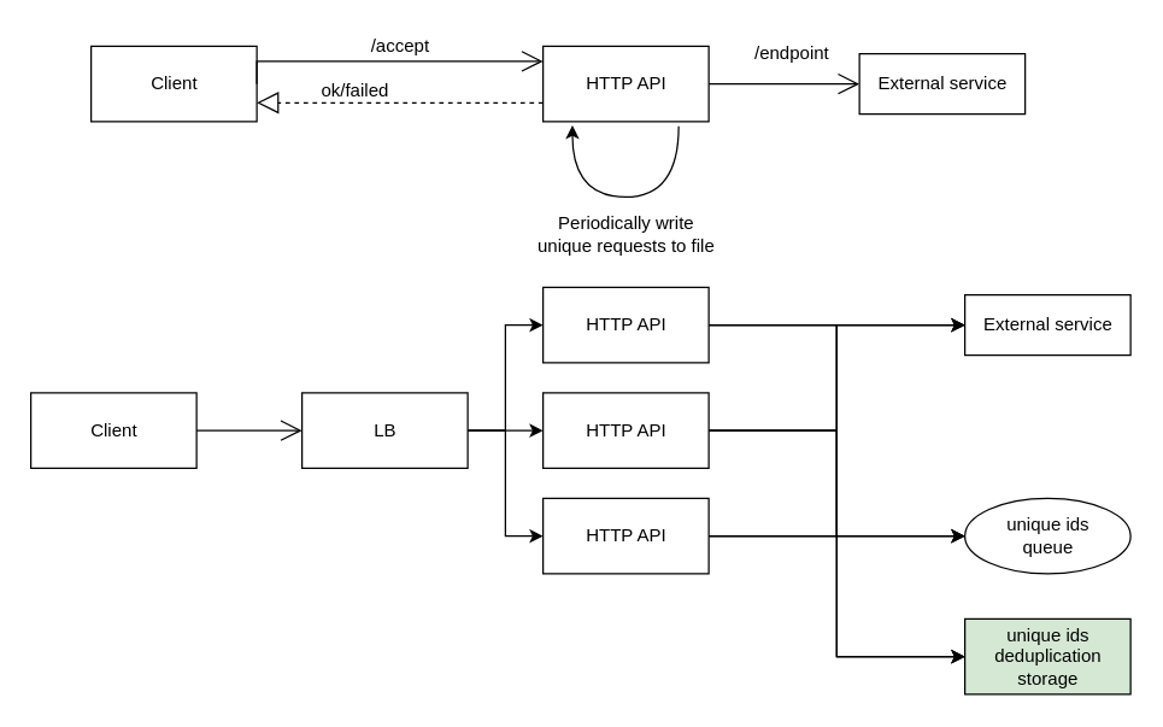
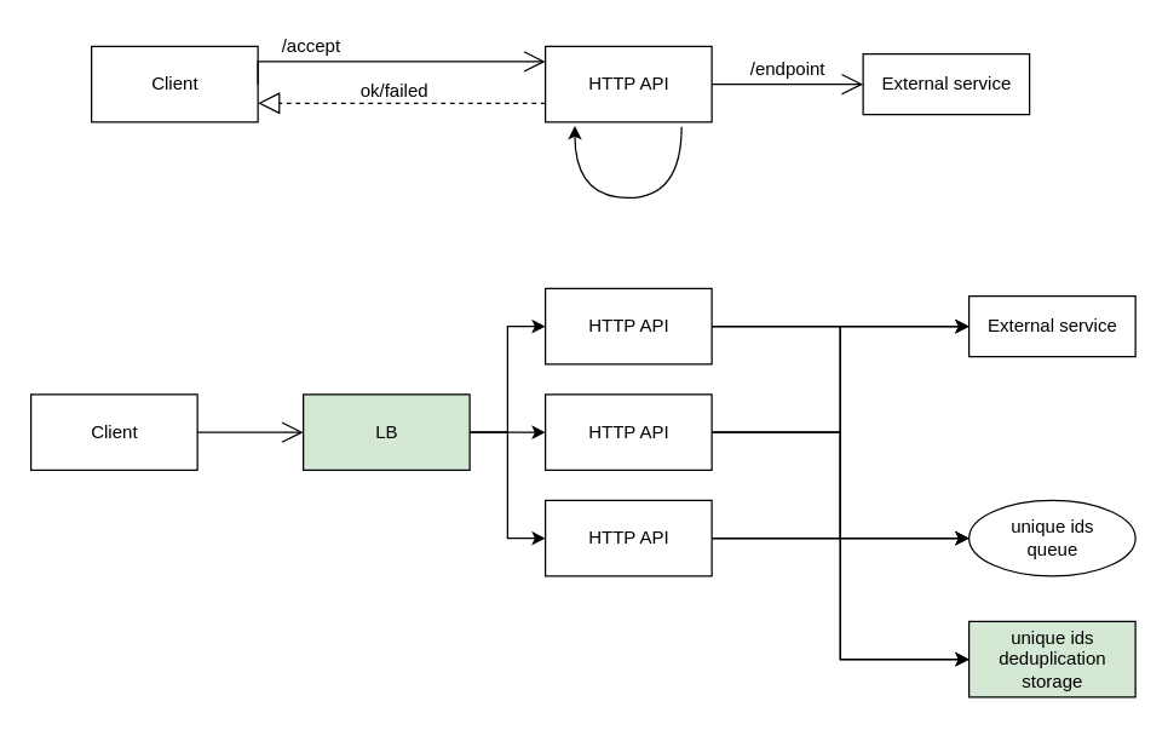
- <mxCell id="5" value="/accept" style="text;html=1;align=center;verticalAlign=middle;resizable=0;points=[];autosize=1;strokeColor=none;fillColor=none;" parent="1" vertex="1"><mxGeometry x="240" y="20" width="50" height="20" as="geometry" /></mxCell>
+ <mxCell id="5" value="/accept" style="text;html=1;align=center;verticalAlign=middle;resizable=0;points=[];autosize=1;strokeColor=none;fillColor=none;" parent="1" vertex="1"><mxGeometry x="180" y="20" width="50" height="20" as="geometry" /></mxCell>
- <mxCell id="10" value="/endpoint" style="text;html=1;align=center;verticalAlign=middle;resizable=0;points=[];autosize=1;strokeColor=none;fillColor=none;" parent="1" vertex="1"><mxGeometry x="490" y="25" width="70" height="20" as="geometry" /></mxCell>
+ <mxCell id="10" value="/endpoint" style="text;html=1;align=center;verticalAlign=middle;resizable=0;points=[];autosize=1;strokeColor=none;fillColor=none;" parent="1" vertex="1"><mxGeometry x="485" y="35" width="70" height="20" as="geometry" /></mxCell>
- <mxCell id="7" value="ok/failed" style="text;html=1;align=center;verticalAlign=middle;resizable=0;points=[];autosize=1;strokeColor=none;fillColor=none;" parent="1" vertex="1"><mxGeometry x="205" y="50" width="60" height="20" as="geometry" /></mxCell>
+ <mxCell id="7" value="ok/failed" style="text;html=1;align=center;verticalAlign=middle;resizable=0;points=[];autosize=1;strokeColor=none;fillColor=none;" parent="1" vertex="1"><mxGeometry x="230" y="50" width="60" height="20" as="geometry" /></mxCell>
- <mxCell id="12" value="Periodically write &lt;br&gt;unique requests to file" style="text;html=1;align=center;verticalAlign=middle;resizable=0;points=[];autosize=1;strokeColor=none;fillColor=none;" parent="1" vertex="1"><mxGeometry x="350" y="140" width="130" height="30" as="geometry" /></mxCell>
- <mxCell id="22" value="LB" style="html=1;" parent="1" vertex="1"><mxGeometry x="200" y="260" width="110" height="50" as="geometry" /></mxCell>
+ <mxCell id="22" value="LB" style="html=1;fillColor=#d5e8d4;" parent="1" vertex="1"><mxGeometry x="200" y="260" width="110" height="50" as="geometry" /></mxCell>
